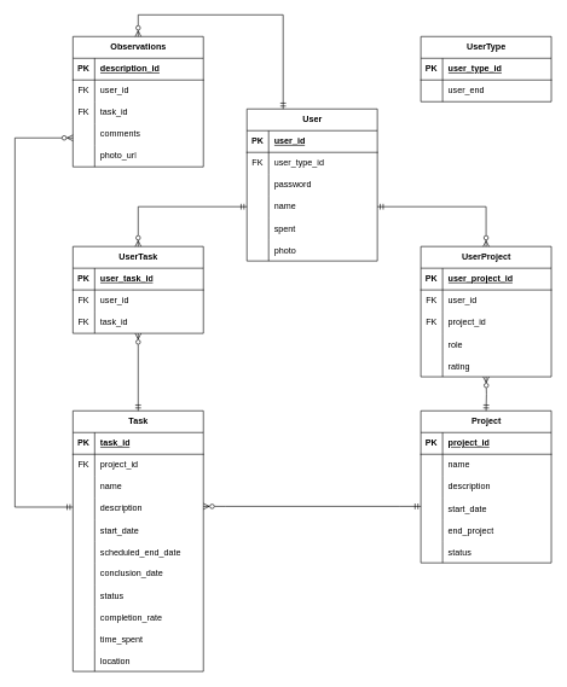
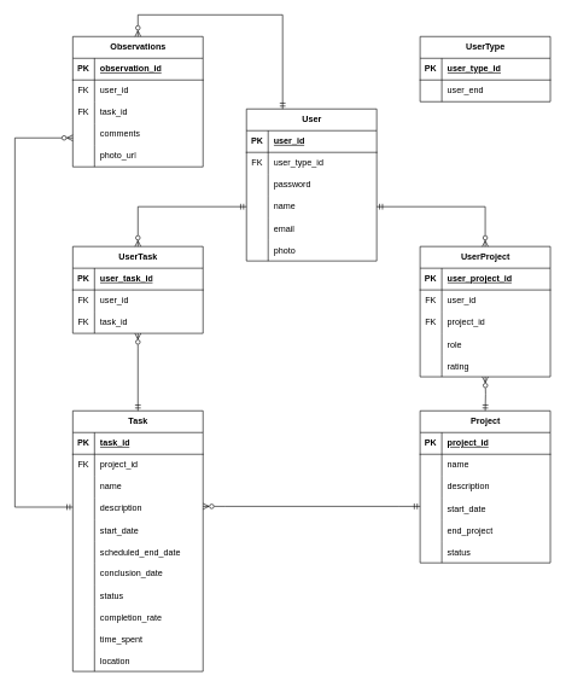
- <mxCell id="110" value="description_id" style="shape=partialRectangle;connectable=0;fillColor=none;top=0;left=0;bottom=0;right=0;align=left;spacingLeft=6;fontStyle=5;overflow=hidden;whiteSpace=wrap;html=1;" parent="108" vertex="1"><mxGeometry x="30" width="150" height="30" as="geometry"><mxRectangle width="150" height="30" as="alternateBounds" /></mxGeometry></mxCell>
+ <mxCell id="110" value="observation_id" style="shape=partialRectangle;connectable=0;fillColor=none;top=0;left=0;bottom=0;right=0;align=left;spacingLeft=6;fontStyle=5;overflow=hidden;whiteSpace=wrap;html=1;" parent="108" vertex="1"><mxGeometry x="30" width="150" height="30" as="geometry"><mxRectangle width="150" height="30" as="alternateBounds" /></mxGeometry></mxCell>
- <mxCell id="17" value="spent" style="shape=partialRectangle;connectable=0;fillColor=none;top=0;left=0;bottom=0;right=0;align=left;spacingLeft=6;overflow=hidden;" parent="15" vertex="1"><mxGeometry x="30" width="150" height="30" as="geometry"><mxRectangle width="150" height="30" as="alternateBounds" /></mxGeometry></mxCell>
+ <mxCell id="17" value="email" style="shape=partialRectangle;connectable=0;fillColor=none;top=0;left=0;bottom=0;right=0;align=left;spacingLeft=6;overflow=hidden;" parent="15" vertex="1"><mxGeometry x="30" width="150" height="30" as="geometry"><mxRectangle width="150" height="30" as="alternateBounds" /></mxGeometry></mxCell>
